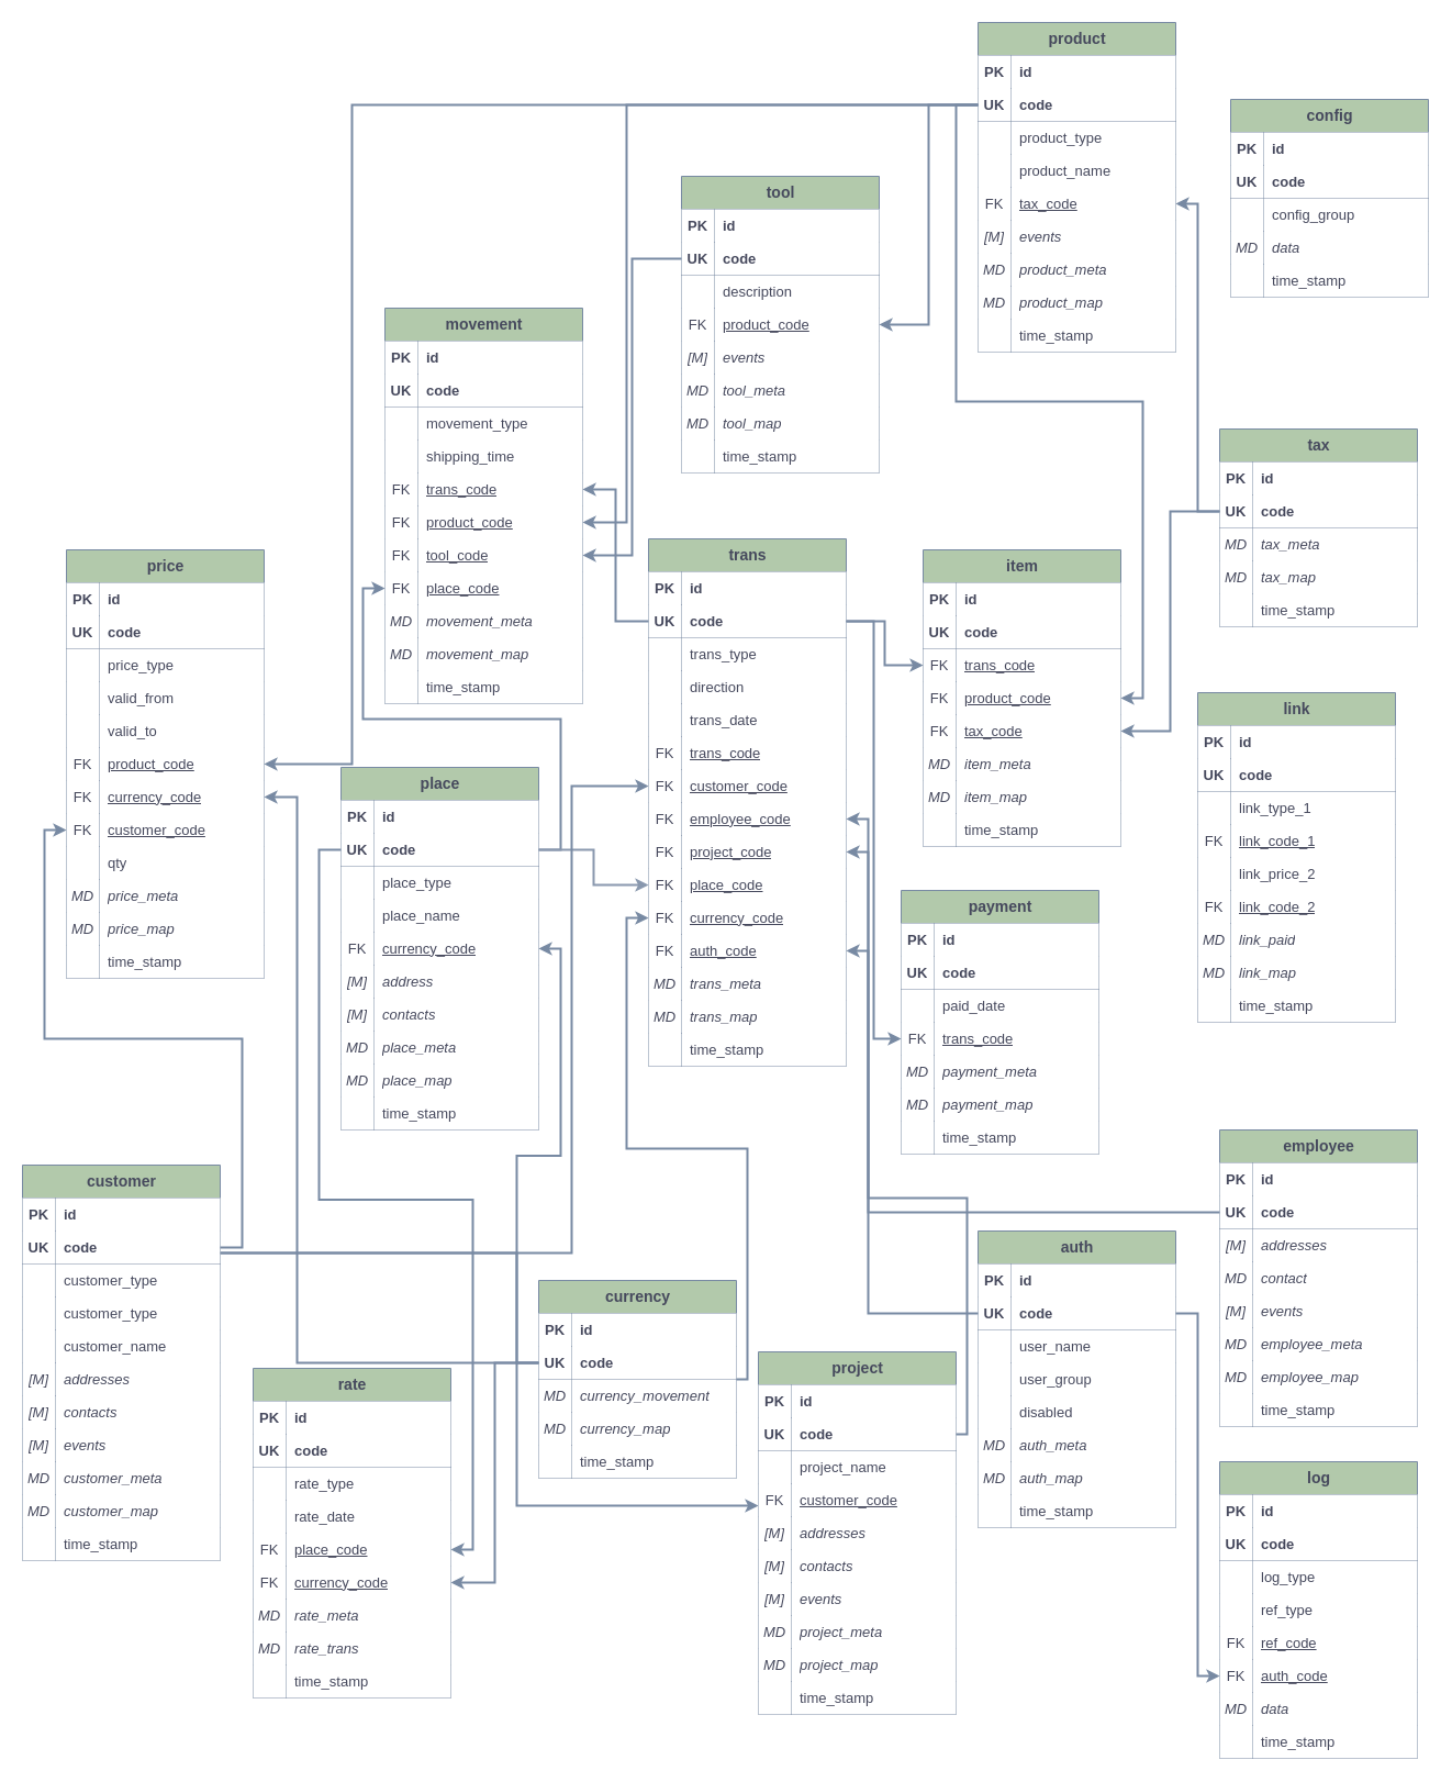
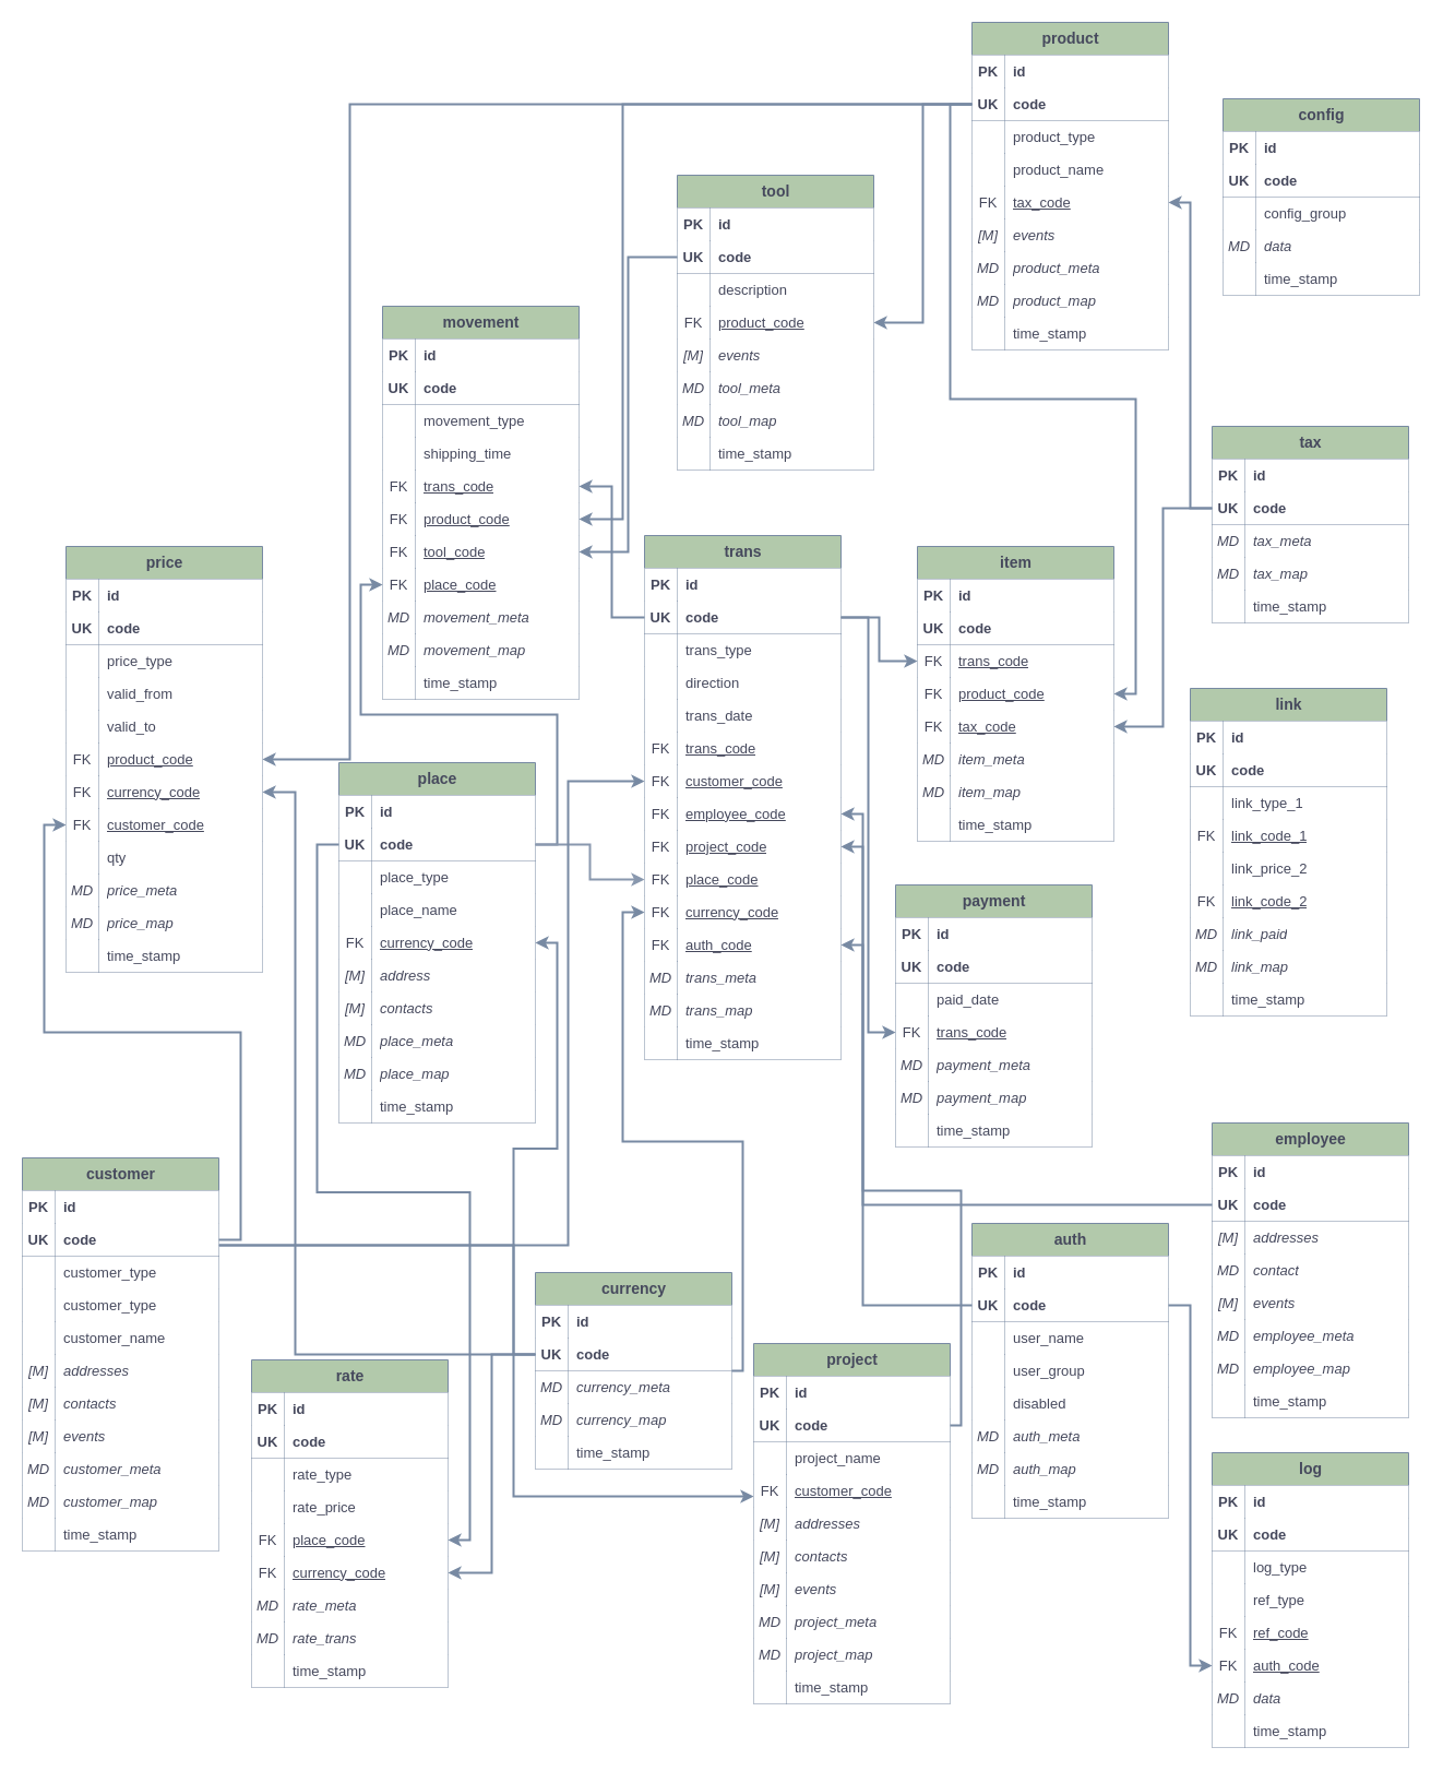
- <mxCell id="127" value="currency_movement" style="shape=partialRectangle;connectable=0;fillColor=default;top=0;left=0;bottom=0;right=0;align=left;spacingLeft=6;overflow=hidden;whiteSpace=wrap;html=1;labelBackgroundColor=none;strokeColor=#788AA3;fontColor=#46495D;fontSize=13;rounded=0;fontStyle=2" parent="125" vertex="1"><mxGeometry x="30" width="150" height="30" as="geometry"><mxRectangle width="150" height="30" as="alternateBounds" /></mxGeometry></mxCell>
+ <mxCell id="127" value="currency_meta" style="shape=partialRectangle;connectable=0;fillColor=default;top=0;left=0;bottom=0;right=0;align=left;spacingLeft=6;overflow=hidden;whiteSpace=wrap;html=1;labelBackgroundColor=none;strokeColor=#788AA3;fontColor=#46495D;fontSize=13;rounded=0;fontStyle=2" parent="125" vertex="1"><mxGeometry x="30" width="150" height="30" as="geometry"><mxRectangle width="150" height="30" as="alternateBounds" /></mxGeometry></mxCell>
- <mxCell id="412" value="rate_date" style="shape=partialRectangle;connectable=0;fillColor=default;top=0;left=0;bottom=0;right=0;align=left;spacingLeft=6;overflow=hidden;whiteSpace=wrap;html=1;labelBackgroundColor=none;strokeColor=#788AA3;fontColor=#46495D;fontSize=13;rounded=0;" parent="410" vertex="1"><mxGeometry x="30" width="150" height="30" as="geometry"><mxRectangle width="150" height="30" as="alternateBounds" /></mxGeometry></mxCell>
+ <mxCell id="412" value="rate_price" style="shape=partialRectangle;connectable=0;fillColor=default;top=0;left=0;bottom=0;right=0;align=left;spacingLeft=6;overflow=hidden;whiteSpace=wrap;html=1;labelBackgroundColor=none;strokeColor=#788AA3;fontColor=#46495D;fontSize=13;rounded=0;" parent="410" vertex="1"><mxGeometry x="30" width="150" height="30" as="geometry"><mxRectangle width="150" height="30" as="alternateBounds" /></mxGeometry></mxCell>
